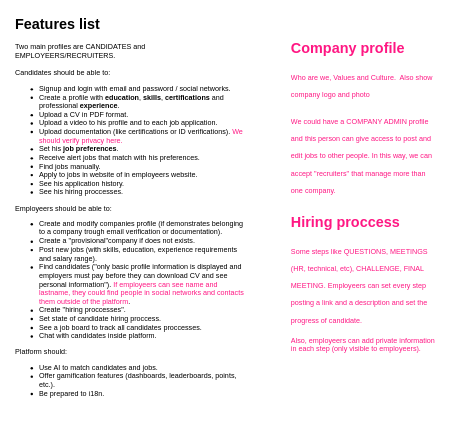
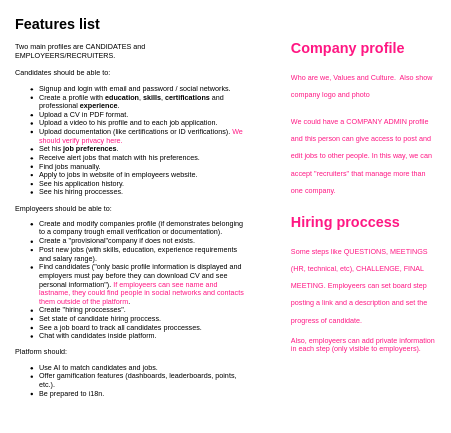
- <mxCell id="4" value="&lt;h1&gt;&lt;span&gt;Hiring proccess&lt;/span&gt;&lt;/h1&gt;&lt;h1&gt;&lt;span style=&quot;font-size: 12px ; font-weight: 400&quot;&gt;Some steps like QUESTIONS, MEETINGS (HR, technical, etc), CHALLENGE, FINAL MEETING. Employeers can set every step posting a link and a description and set the progress of candidate.&lt;/span&gt;&lt;/h1&gt;&lt;div&gt;&lt;span style=&quot;font-size: 12px ; font-weight: 400&quot;&gt;Also, employeers can add private information in each step (only visible to employeers).&lt;/span&gt;&lt;/div&gt;" style="text;html=1;strokeColor=none;fillColor=none;spacing=5;spacingTop=-20;whiteSpace=wrap;overflow=hidden;rounded=0;fontColor=#FF1783;" parent="1" vertex="1"><mxGeometry x="480" y="350" width="250" height="290" as="geometry" /></mxCell>
+ <mxCell id="4" value="&lt;h1&gt;&lt;span&gt;Hiring proccess&lt;/span&gt;&lt;/h1&gt;&lt;h1&gt;&lt;span style=&quot;font-size: 12px ; font-weight: 400&quot;&gt;Some steps like QUESTIONS, MEETINGS (HR, technical, etc), CHALLENGE, FINAL MEETING. Employeers can set board step posting a link and a description and set the progress of candidate.&lt;/span&gt;&lt;/h1&gt;&lt;div&gt;&lt;span style=&quot;font-size: 12px ; font-weight: 400&quot;&gt;Also, employeers can add private information in each step (only visible to employeers).&lt;/span&gt;&lt;/div&gt;" style="text;html=1;strokeColor=none;fillColor=none;spacing=5;spacingTop=-20;whiteSpace=wrap;overflow=hidden;rounded=0;fontColor=#FF1783;" parent="1" vertex="1"><mxGeometry x="480" y="350" width="250" height="290" as="geometry" /></mxCell>
